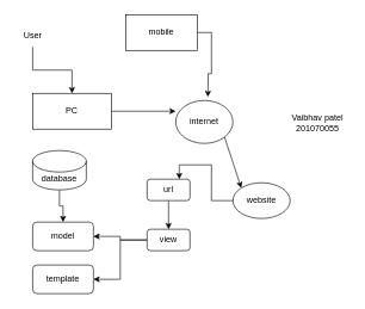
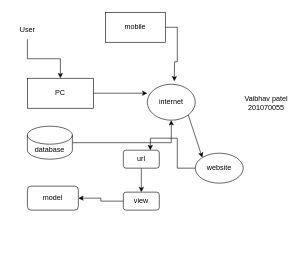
- <mxCell id="19" style="edgeStyle=orthogonalEdgeStyle;rounded=0;orthogonalLoop=1;jettySize=auto;html=1;" parent="1" source="20" target="17" edge="1"><mxGeometry relative="1" as="geometry" /></mxCell>
+ <mxCell id="19" style="edgeStyle=orthogonalEdgeStyle;rounded=0;orthogonalLoop=1;jettySize=auto;html=1;" parent="1" source="20" target="8" edge="1"><mxGeometry relative="1" as="geometry" /></mxCell>
- <mxCell id="18" value="template" style="rounded=1;whiteSpace=wrap;html=1;" parent="1" vertex="1"><mxGeometry x="45" y="370" width="85" height="40" as="geometry" /></mxCell>
- <mxCell id="15" style="edgeStyle=orthogonalEdgeStyle;rounded=0;orthogonalLoop=1;jettySize=auto;html=1;entryX=1;entryY=0.5;entryDx=0;entryDy=0;" parent="1" source="16" target="18" edge="1"><mxGeometry relative="1" as="geometry" /></mxCell>
